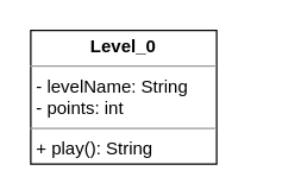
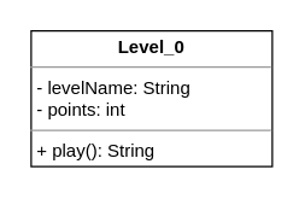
- <mxCell id="2" value="&lt;p style=&quot;margin: 0px ; margin-top: 4px ; text-align: center&quot;&gt;&lt;b&gt;Level_0&lt;/b&gt;&lt;/p&gt;&lt;hr size=&quot;1&quot;&gt;&lt;p style=&quot;margin: 0px ; margin-left: 4px&quot;&gt;- levelName: String&lt;/p&gt;&lt;p style=&quot;margin: 0px ; margin-left: 4px&quot;&gt;- points: int&lt;/p&gt;&lt;hr size=&quot;1&quot;&gt;&lt;p style=&quot;margin: 0px ; margin-left: 4px&quot;&gt;+ play(): String&lt;/p&gt;" style="verticalAlign=top;align=left;overflow=fill;fontSize=12;fontFamily=Helvetica;html=1;" parent="1" vertex="1"><mxGeometry x="20" y="20" width="125" height="90" as="geometry" /></mxCell>
+ <mxCell id="2" value="&lt;p style=&quot;margin: 0px ; margin-top: 4px ; text-align: center&quot;&gt;&lt;b&gt;Level_0&lt;/b&gt;&lt;/p&gt;&lt;hr size=&quot;1&quot;&gt;&lt;p style=&quot;margin: 0px ; margin-left: 4px&quot;&gt;- levelName: String&lt;/p&gt;&lt;p style=&quot;margin: 0px ; margin-left: 4px&quot;&gt;- points: int&lt;/p&gt;&lt;hr size=&quot;1&quot;&gt;&lt;p style=&quot;margin: 0px ; margin-left: 4px&quot;&gt;+ play(): String&lt;/p&gt;" style="verticalAlign=top;align=left;overflow=fill;fontSize=12;fontFamily=Helvetica;html=1;" parent="1" vertex="1"><mxGeometry x="20" y="20" width="160" height="90" as="geometry" /></mxCell>
